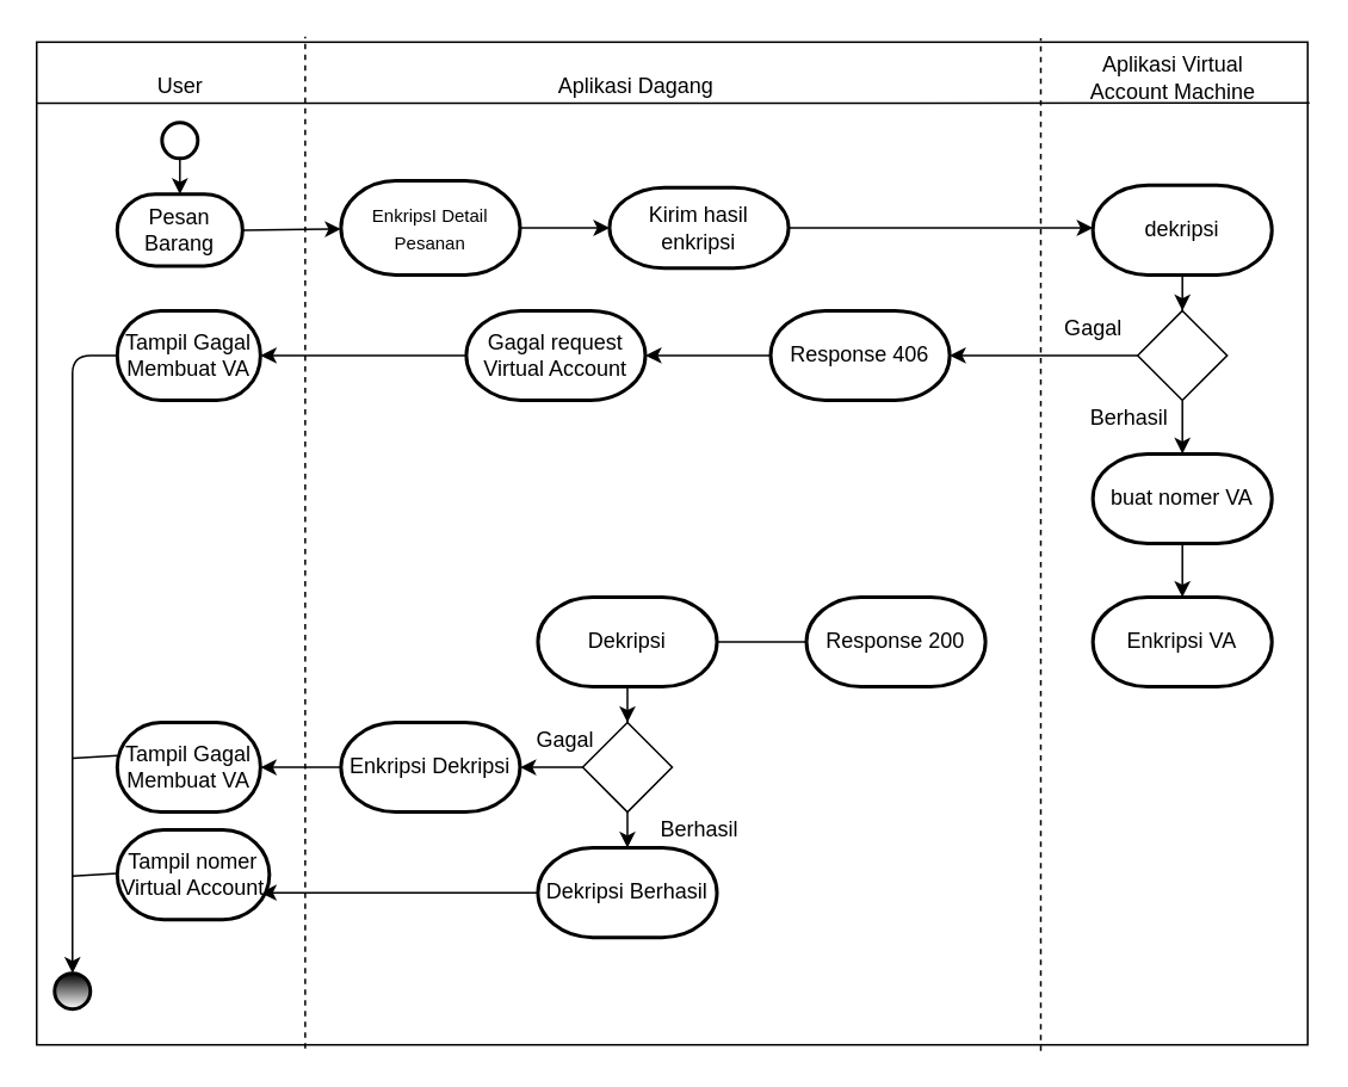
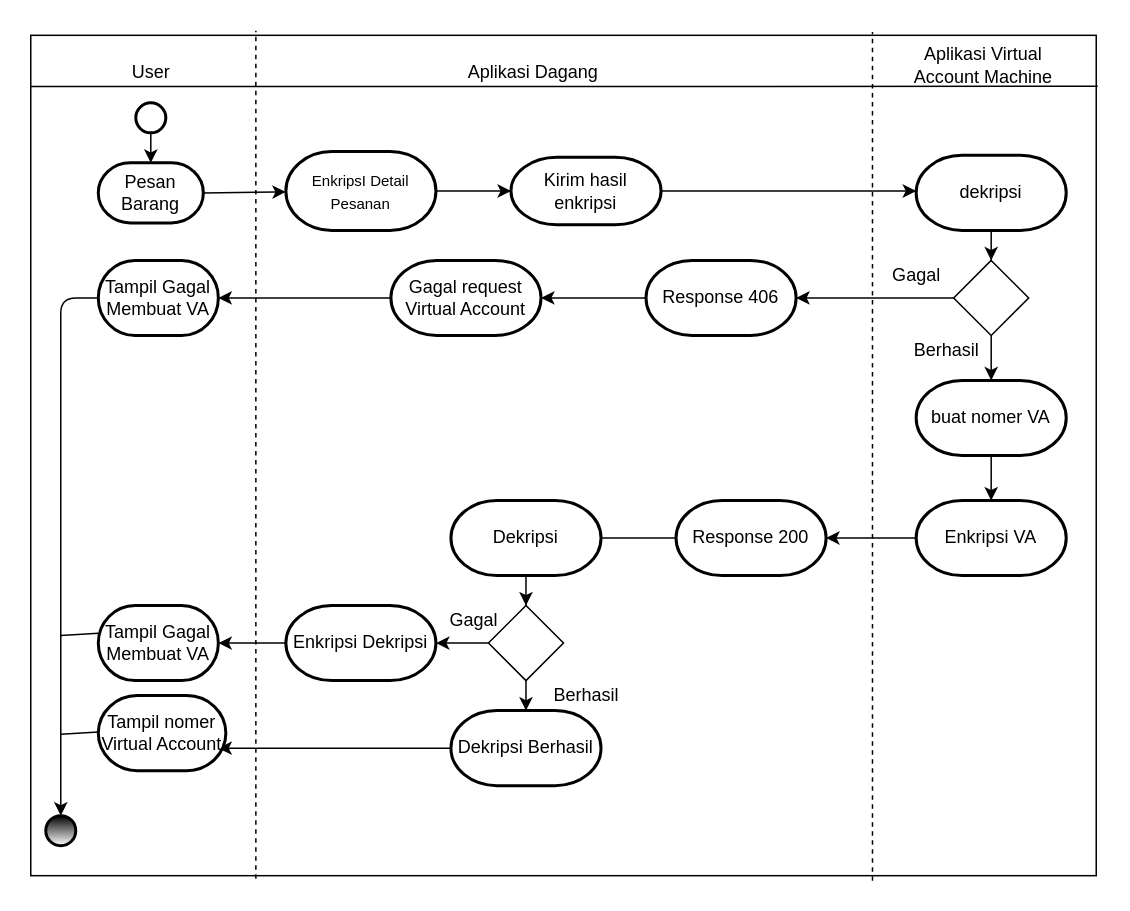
+ <mxCell id="24" style="edgeStyle=orthogonalEdgeStyle;rounded=0;orthogonalLoop=1;jettySize=auto;html=1;" edge="1" parent="1" source="25" target="30"><mxGeometry relative="1" as="geometry" /></mxCell>
